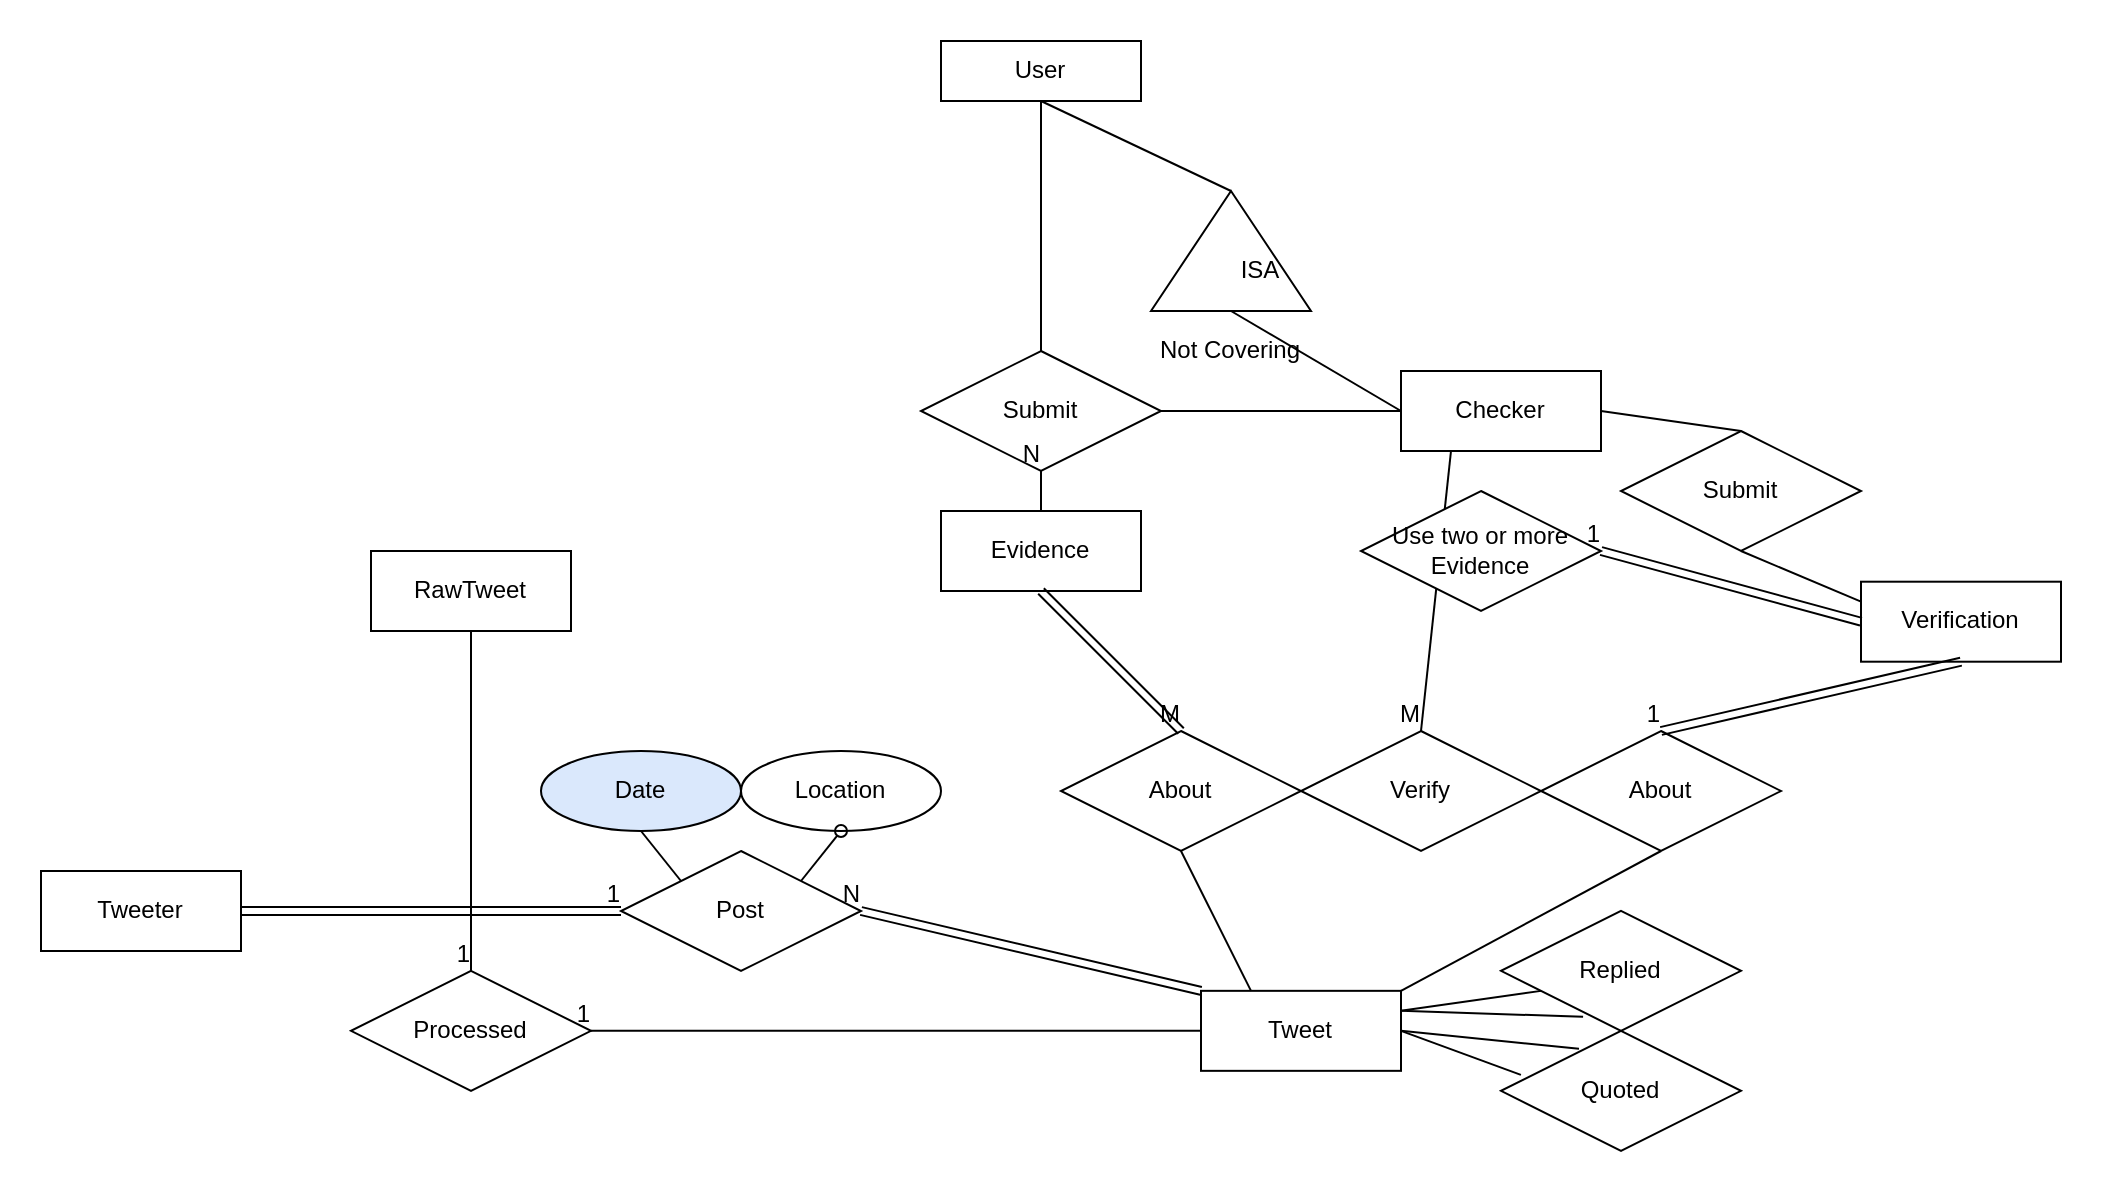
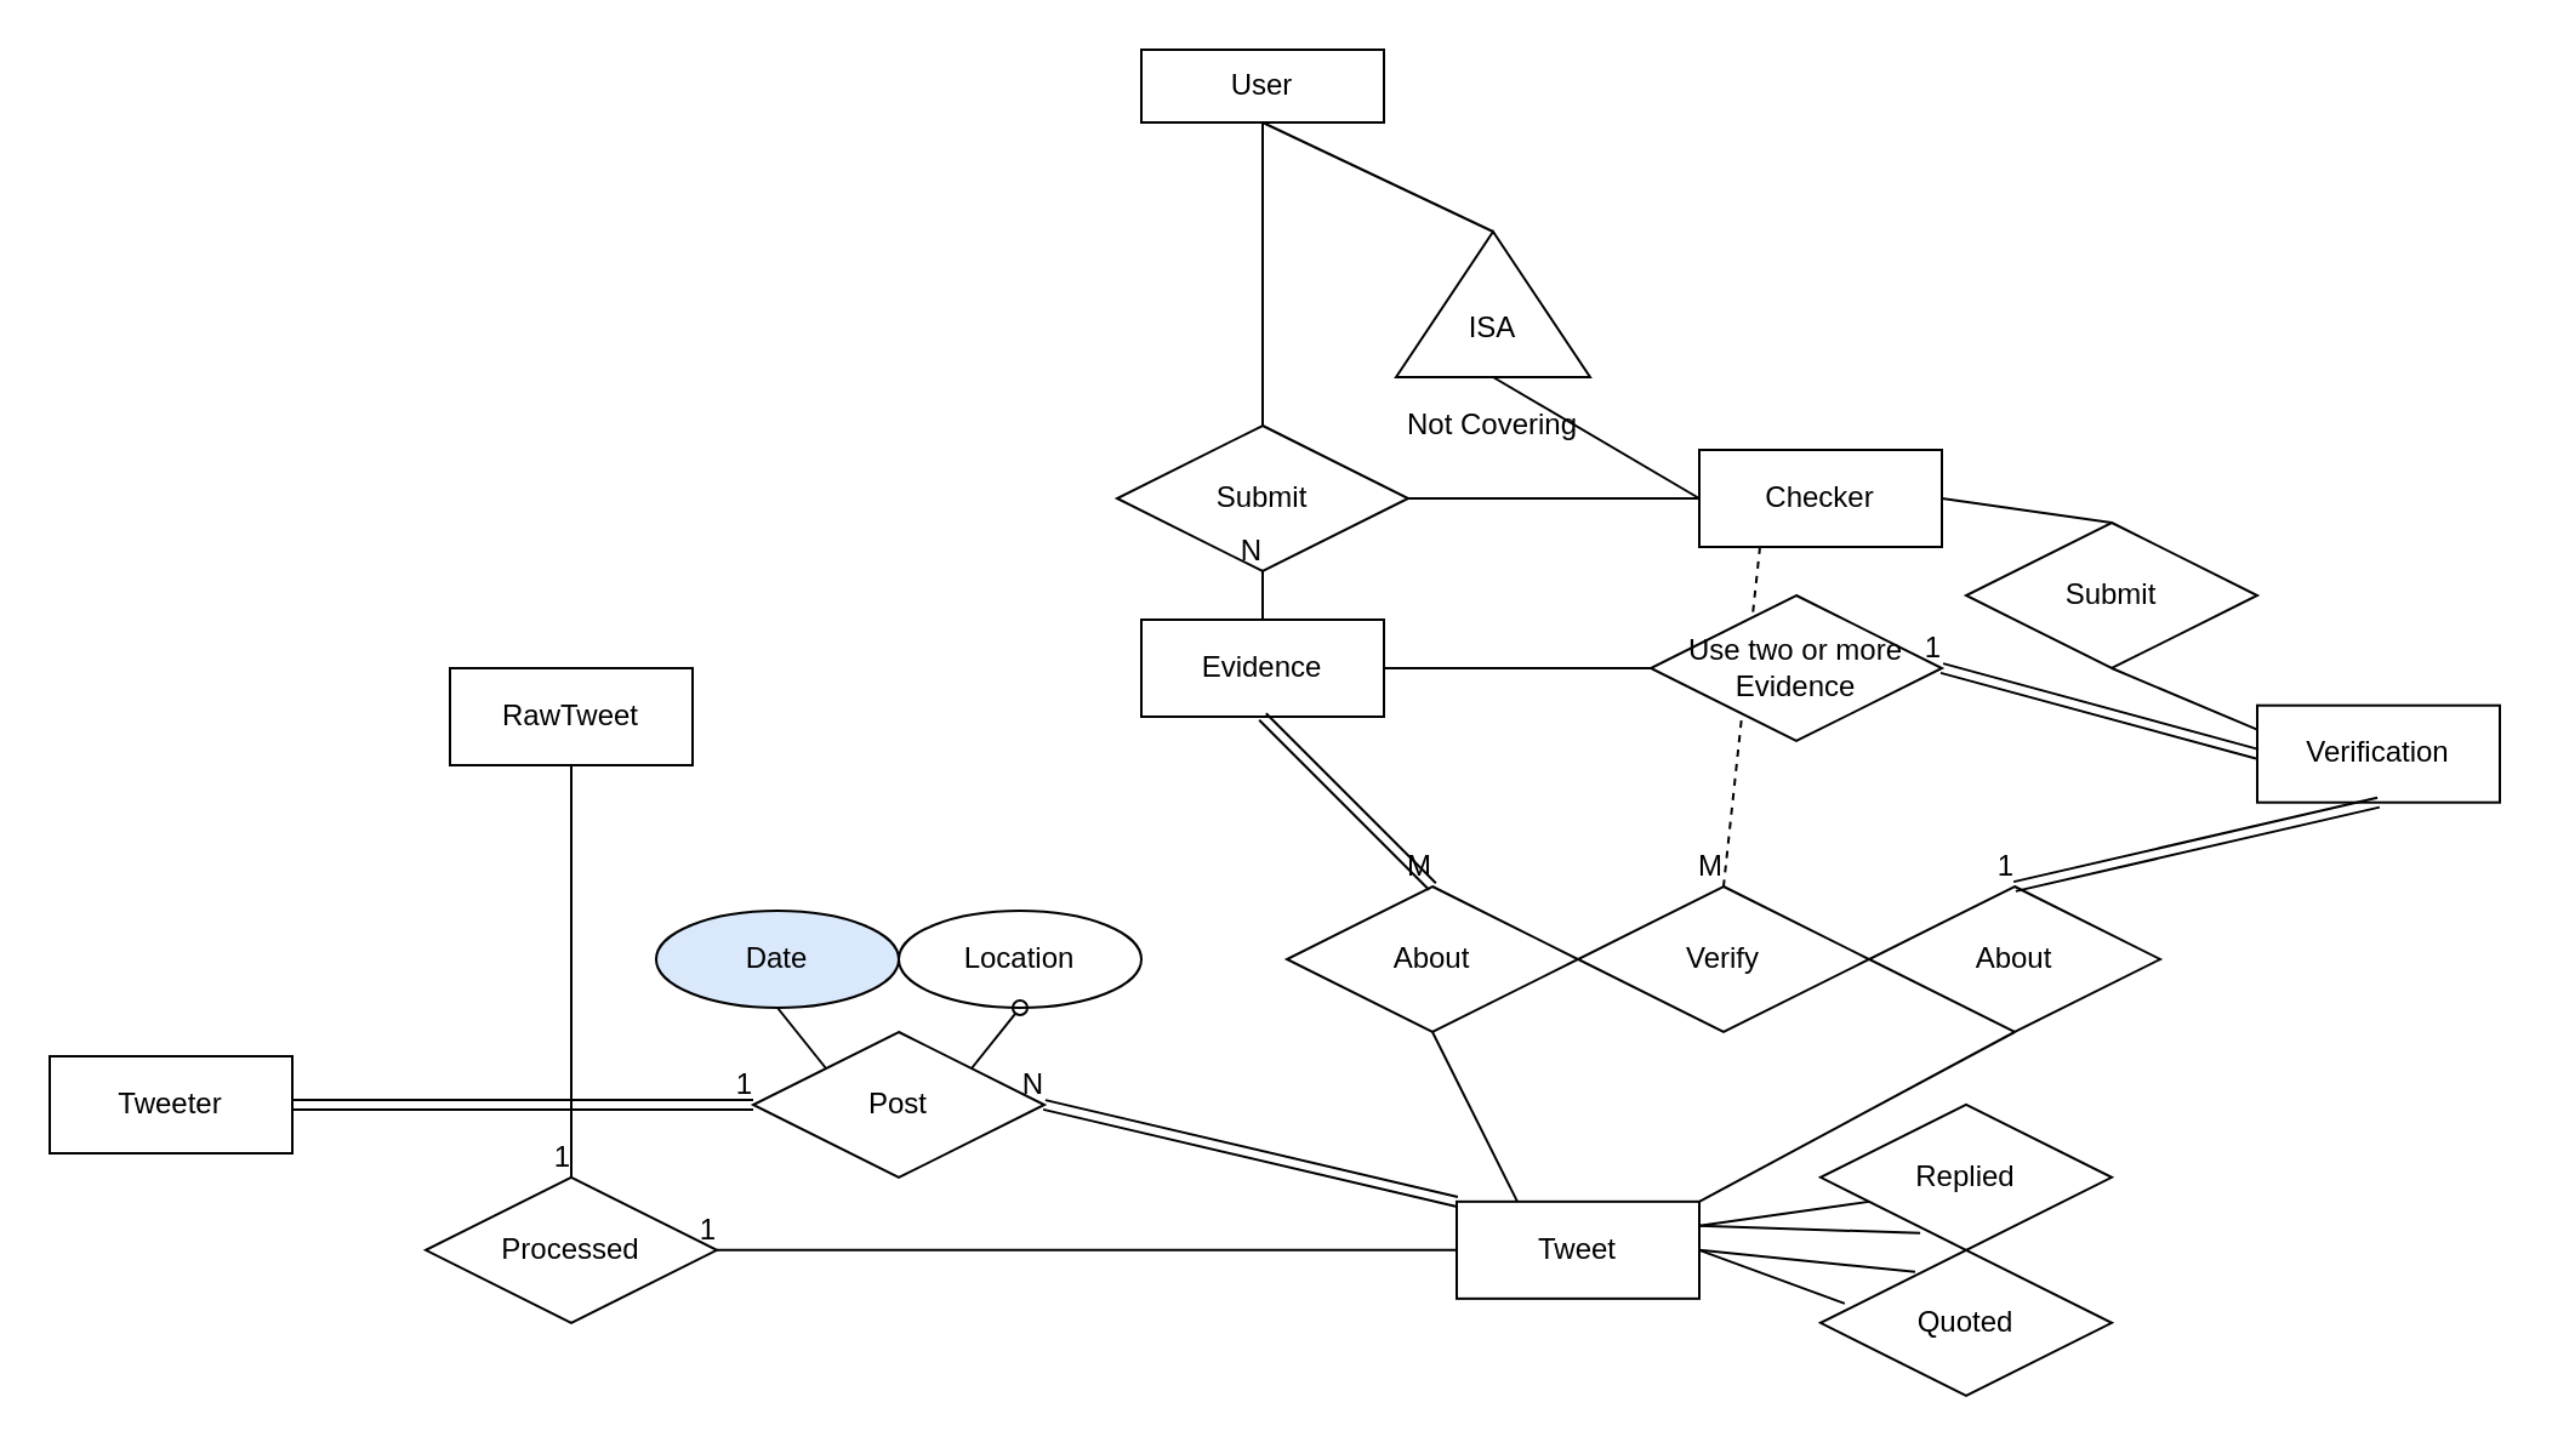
- <mxCell id="10" value="ISA" style="text;html=1;strokeColor=none;fillColor=none;align=center;verticalAlign=middle;whiteSpace=wrap;rounded=0;" parent="1" vertex="1"><mxGeometry x="610" y="125" width="40" height="20" as="geometry" /></mxCell>
+ <mxCell id="10" value="ISA" style="text;html=1;strokeColor=none;fillColor=none;align=center;verticalAlign=middle;whiteSpace=wrap;rounded=0;" parent="1" vertex="1"><mxGeometry x="595" y="125" width="40" height="20" as="geometry" /></mxCell>
+ <mxCell id="54" value="" style="endArrow=none;html=1;rounded=0;entryX=0;entryY=0.5;entryDx=0;entryDy=0;exitX=1;exitY=0.5;exitDx=0;exitDy=0;" parent="1" source="6" target="49" edge="1"><mxGeometry relative="1" as="geometry"><mxPoint x="20" y="595" as="sourcePoint" /><mxPoint x="180" y="595" as="targetPoint" /></mxGeometry></mxCell>
- <mxCell id="44" value="" style="endArrow=none;html=1;rounded=0;entryX=0.5;entryY=0;entryDx=0;entryDy=0;exitX=0.25;exitY=1;exitDx=0;exitDy=0;" parent="1" source="3" target="43" edge="1"><mxGeometry relative="1" as="geometry"><mxPoint x="20" y="635" as="sourcePoint" /><mxPoint x="180" y="635" as="targetPoint" /></mxGeometry></mxCell>
+ <mxCell id="44" value="" style="endArrow=none;html=1;rounded=0;entryX=0.5;entryY=0;entryDx=0;entryDy=0;exitX=0.25;exitY=1;exitDx=0;exitDy=0;dashed=1;" parent="1" source="3" target="43" edge="1"><mxGeometry relative="1" as="geometry"><mxPoint x="20" y="635" as="sourcePoint" /><mxPoint x="180" y="635" as="targetPoint" /></mxGeometry></mxCell>
